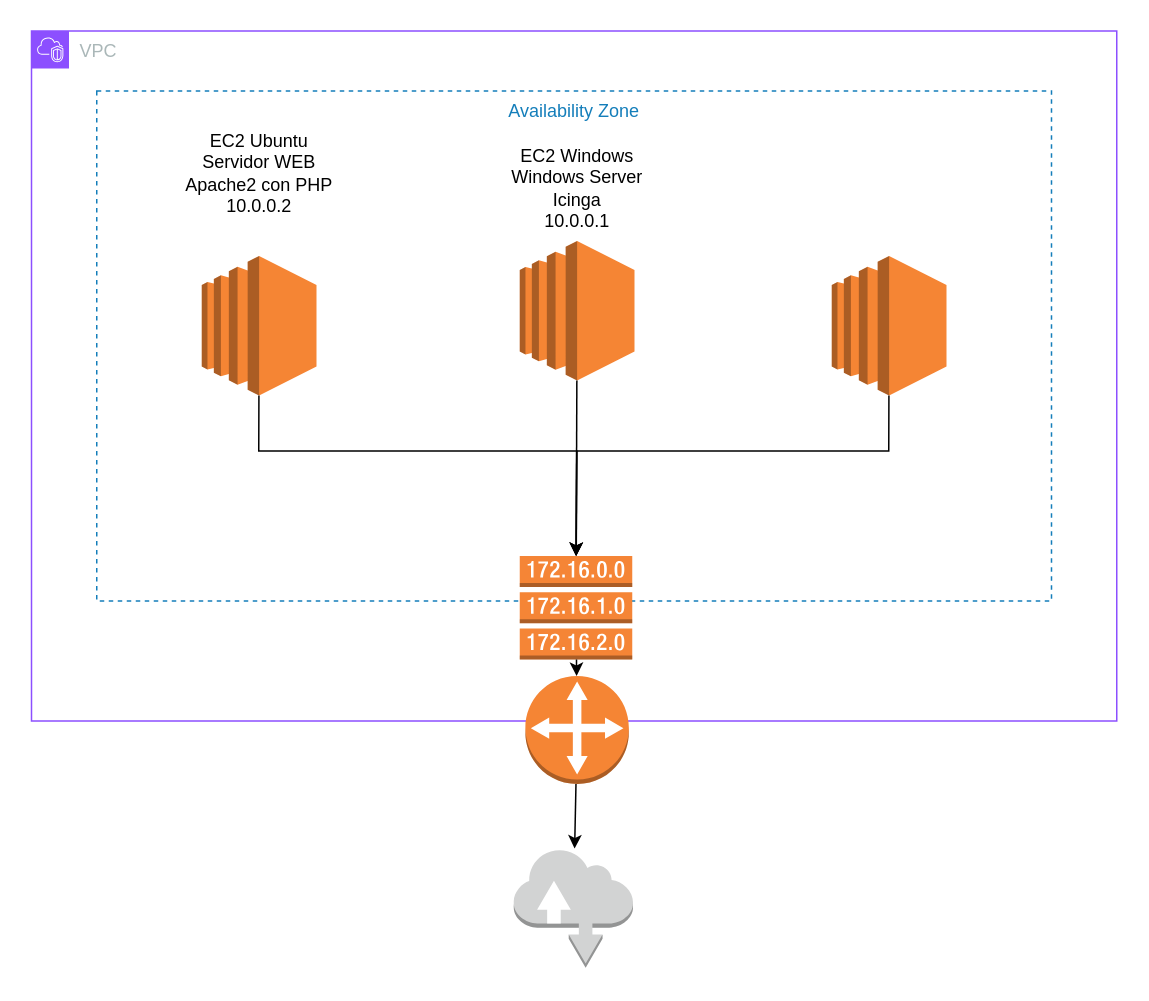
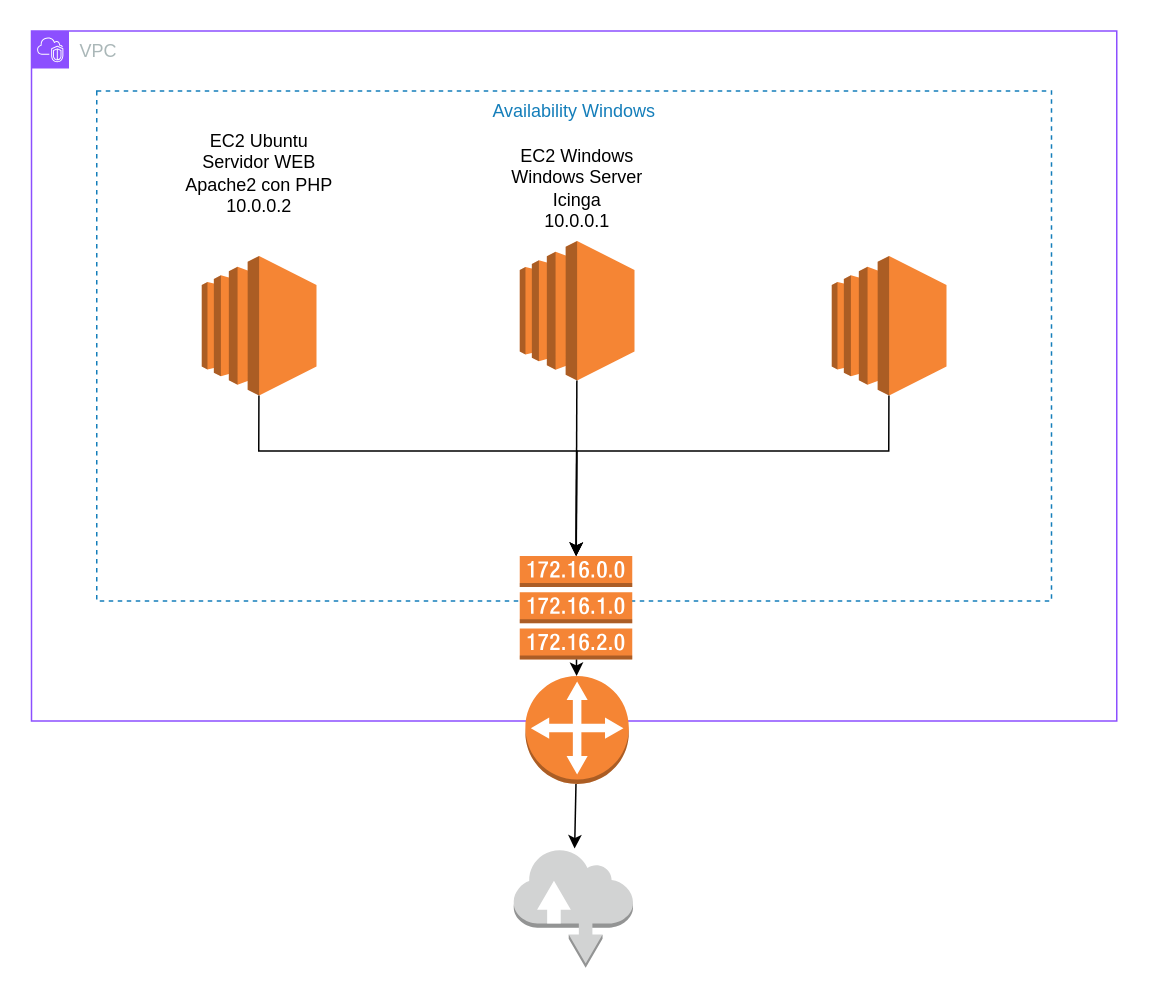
- <mxCell id="3" value="Availability Zone" style="fillColor=none;strokeColor=#147EBA;dashed=1;verticalAlign=top;fontStyle=0;fontColor=#147EBA;whiteSpace=wrap;html=1;" vertex="1" parent="2"><mxGeometry x="43.5" y="40" width="636.5" height="340" as="geometry" /></mxCell>
+ <mxCell id="3" value="Availability Windows" style="fillColor=none;strokeColor=#147EBA;dashed=1;verticalAlign=top;fontStyle=0;fontColor=#147EBA;whiteSpace=wrap;html=1;" vertex="1" parent="2"><mxGeometry x="43.5" y="40" width="636.5" height="340" as="geometry" /></mxCell>
